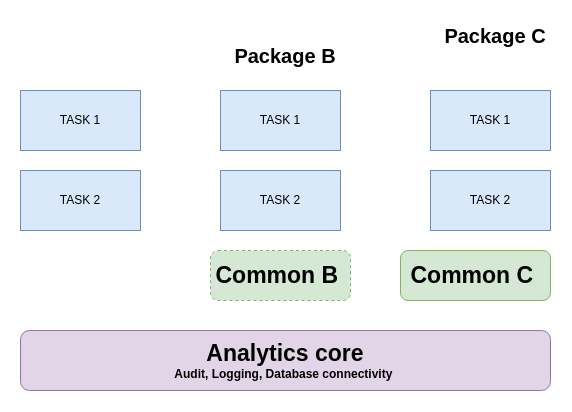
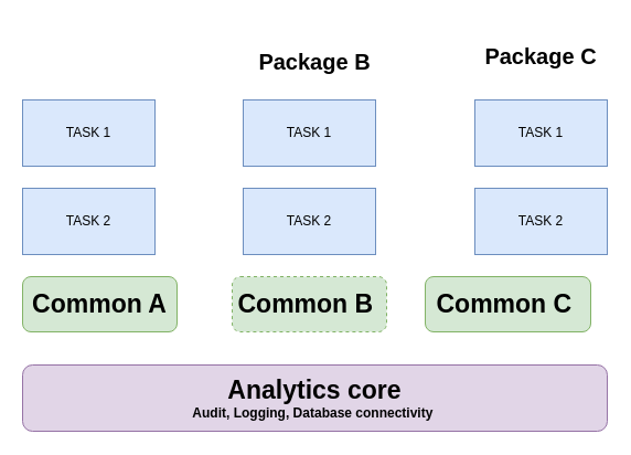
- <mxCell id="15" value="Package C" style="text;html=1;strokeColor=none;fillColor=none;align=center;verticalAlign=middle;whiteSpace=wrap;rounded=0;fontSize=20;fontStyle=1" vertex="1" parent="2"><mxGeometry x="420" width="110" height="30" as="geometry" /></mxCell>
+ <mxCell id="15" value="Package C" style="text;html=1;strokeColor=none;fillColor=none;align=center;verticalAlign=middle;whiteSpace=wrap;rounded=0;fontSize=20;fontStyle=1" vertex="1" parent="2"><mxGeometry x="415" y="15" width="110" height="30" as="geometry" /></mxCell>
+ <mxCell id="9" value="&lt;font size=&quot;1&quot; style=&quot;&quot;&gt;&lt;b style=&quot;font-size: 23px;&quot;&gt;Common A&lt;/b&gt;&lt;/font&gt;" style="rounded=1;whiteSpace=wrap;html=1;fillColor=#d5e8d4;strokeColor=#82b366;" vertex="1" parent="3"><mxGeometry y="160" width="140" height="50" as="geometry" /></mxCell>
- <mxCell id="4" value="&lt;font size=&quot;1&quot; style=&quot;&quot;&gt;&lt;b style=&quot;font-size: 23px;&quot;&gt;Common C&amp;nbsp;&lt;/b&gt;&lt;/font&gt;" style="rounded=1;whiteSpace=wrap;html=1;fillColor=#d5e8d4;strokeColor=#82b366;" vertex="1" parent="3"><mxGeometry x="380" y="160" width="150" height="50" as="geometry" /></mxCell>
+ <mxCell id="4" value="&lt;font size=&quot;1&quot; style=&quot;&quot;&gt;&lt;b style=&quot;font-size: 23px;&quot;&gt;Common C&amp;nbsp;&lt;/b&gt;&lt;/font&gt;" style="rounded=1;whiteSpace=wrap;html=1;fillColor=#d5e8d4;strokeColor=#82b366;" vertex="1" parent="3"><mxGeometry x="365" y="160" width="150" height="50" as="geometry" /></mxCell>
